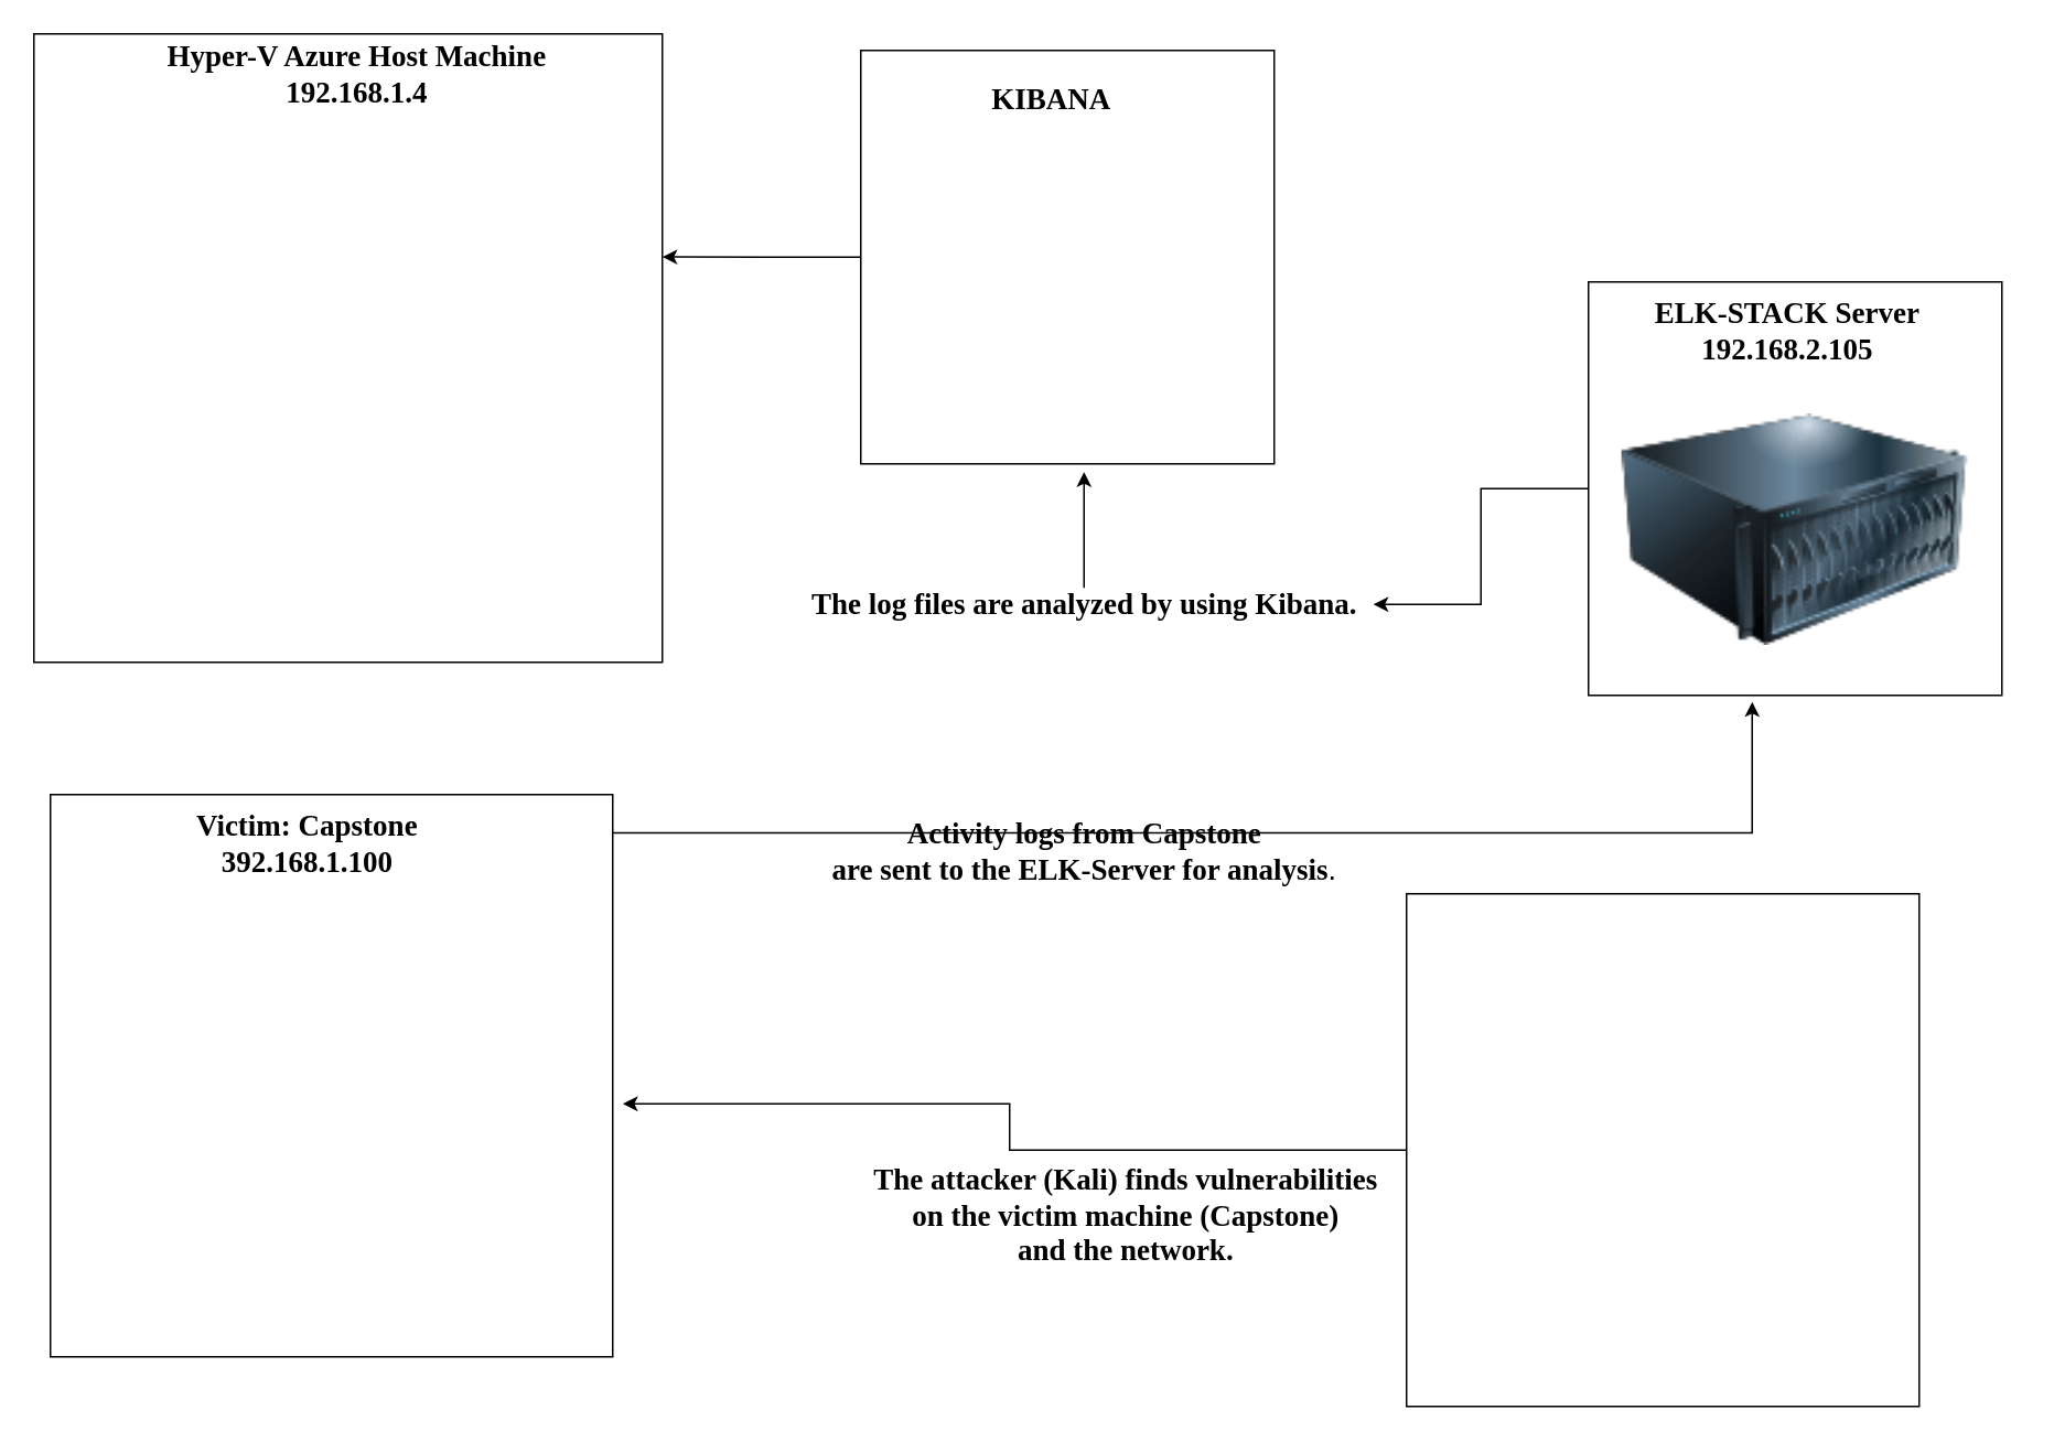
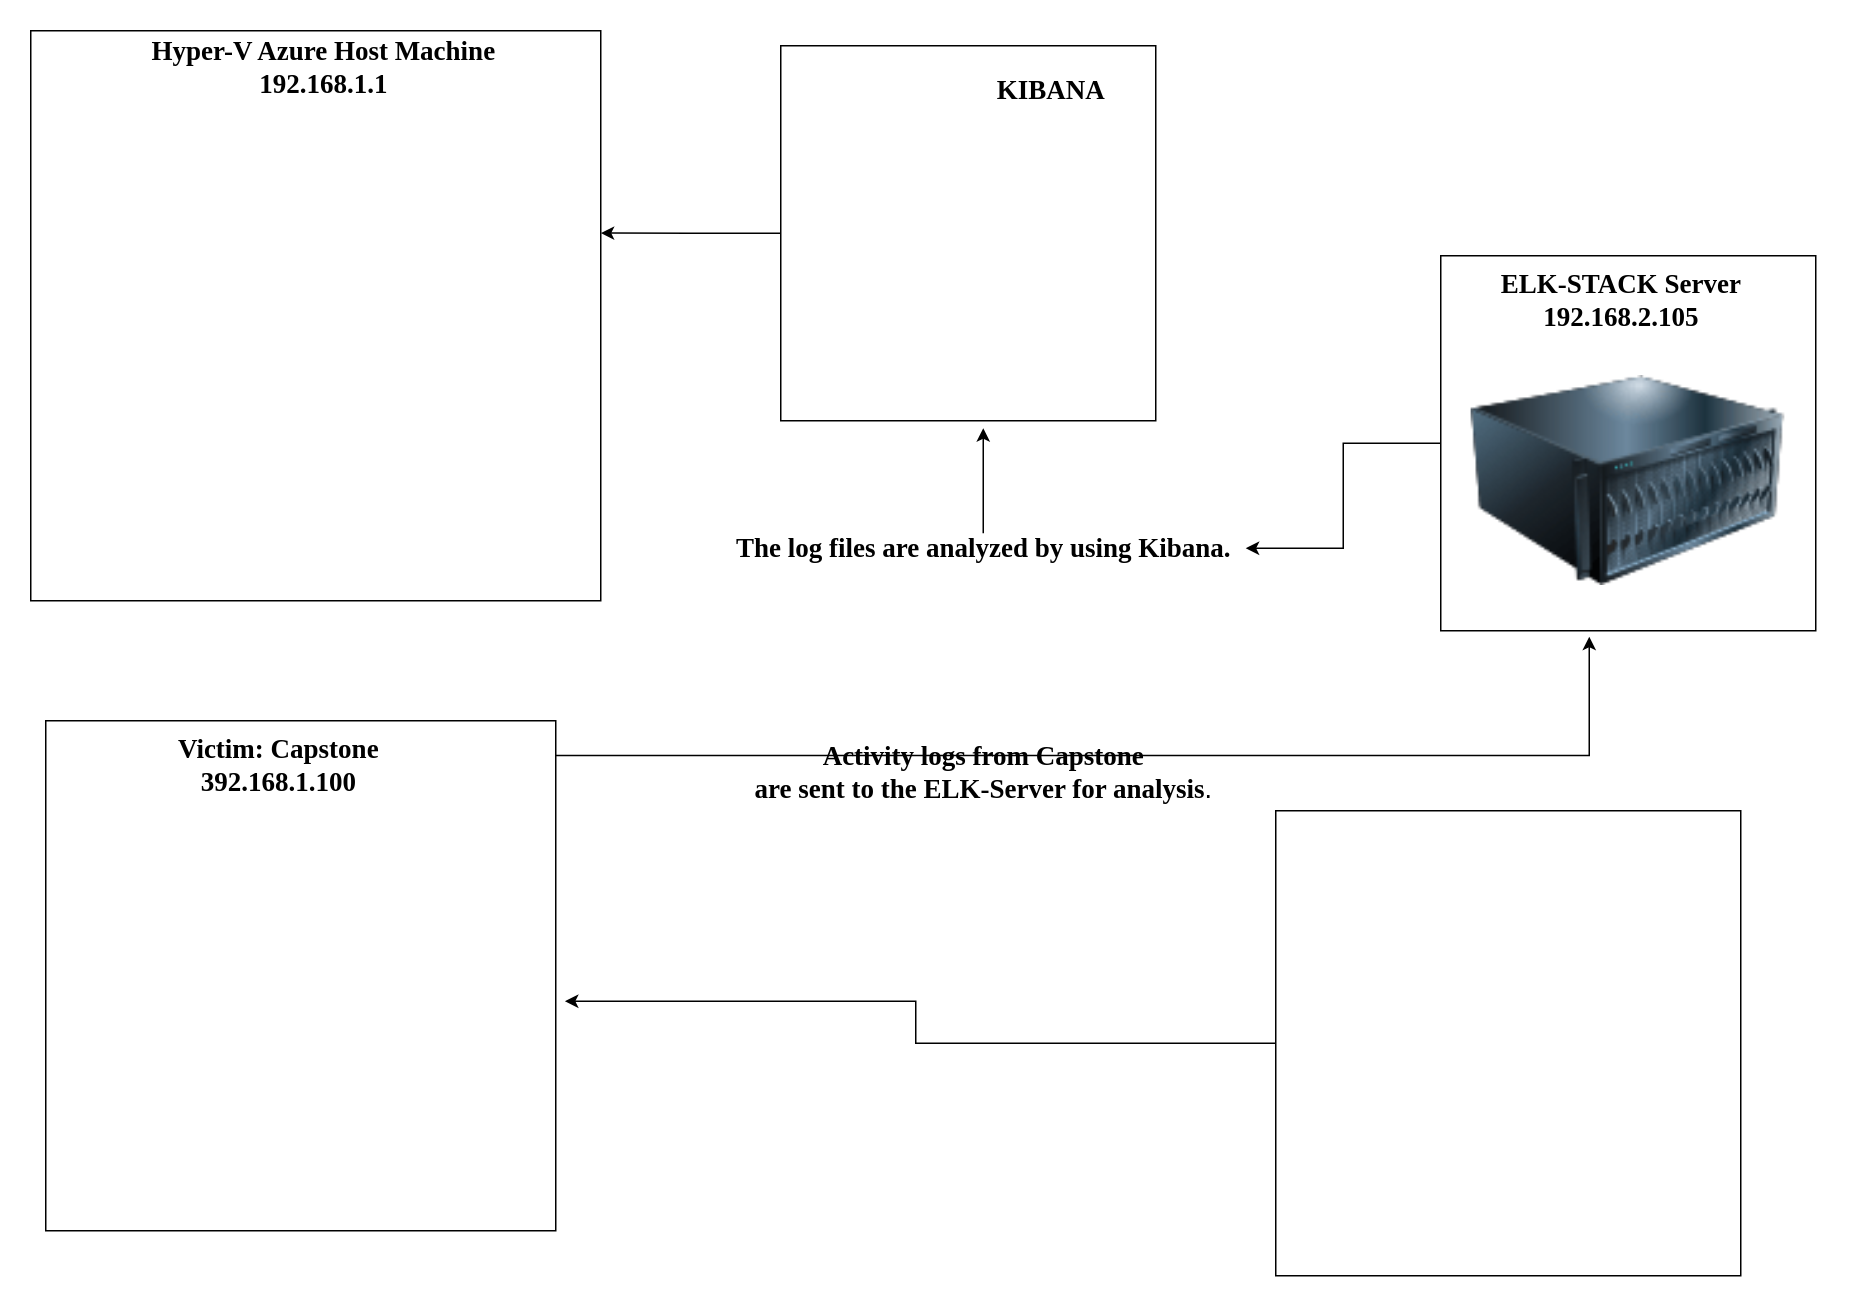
- <mxCell id="17" value="&lt;font style=&quot;font-size: 18px&quot;&gt;&lt;font face=&quot;Times New Roman&quot;&gt;&lt;b&gt;Hyper-V Azure Host Machine&lt;br&gt;&lt;/b&gt;&lt;/font&gt;&lt;font face=&quot;Times New Roman&quot;&gt;&lt;b&gt;192.168.1.4&lt;/b&gt;&lt;/font&gt;&lt;/font&gt;" style="text;html=1;align=center;verticalAlign=middle;resizable=0;points=[];autosize=1;strokeColor=none;" parent="1" vertex="1"><mxGeometry x="95" y="25" width="240" height="40" as="geometry" /></mxCell>
+ <mxCell id="17" value="&lt;font style=&quot;font-size: 18px&quot;&gt;&lt;font face=&quot;Times New Roman&quot;&gt;&lt;b&gt;Hyper-V Azure Host Machine&lt;br&gt;&lt;/b&gt;&lt;/font&gt;&lt;font face=&quot;Times New Roman&quot;&gt;&lt;b&gt;192.168.1.1&lt;/b&gt;&lt;/font&gt;&lt;/font&gt;" style="text;html=1;align=center;verticalAlign=middle;resizable=0;points=[];autosize=1;strokeColor=none;" parent="1" vertex="1"><mxGeometry x="95" y="25" width="240" height="40" as="geometry" /></mxCell>
- <mxCell id="16" value="&lt;font face=&quot;Times New Roman&quot; style=&quot;font-size: 18px&quot;&gt;&lt;b&gt;KIBANA&lt;/b&gt;&lt;/font&gt;" style="text;html=1;align=center;verticalAlign=middle;resizable=0;points=[];autosize=1;strokeColor=none;" parent="1" vertex="1"><mxGeometry x="590" y="50" width="90" height="20" as="geometry" /></mxCell>
+ <mxCell id="16" value="&lt;font face=&quot;Times New Roman&quot; style=&quot;font-size: 18px&quot;&gt;&lt;b&gt;KIBANA&lt;/b&gt;&lt;/font&gt;" style="text;html=1;align=center;verticalAlign=middle;resizable=0;points=[];autosize=1;strokeColor=none;" parent="1" vertex="1"><mxGeometry x="655" y="50" width="90" height="20" as="geometry" /></mxCell>
- <mxCell id="20" value="&lt;font face=&quot;Times New Roman&quot; style=&quot;font-size: 18px&quot;&gt;&lt;b&gt;The attacker (Kali) finds vulnerabilities &lt;br&gt;on the victim machine (Capstone) &lt;br&gt;and the network.&lt;/b&gt;&lt;/font&gt;" style="text;html=1;align=center;verticalAlign=middle;resizable=0;points=[];autosize=1;strokeColor=none;" parent="1" vertex="1"><mxGeometry x="520" y="710" width="320" height="50" as="geometry" /></mxCell>
